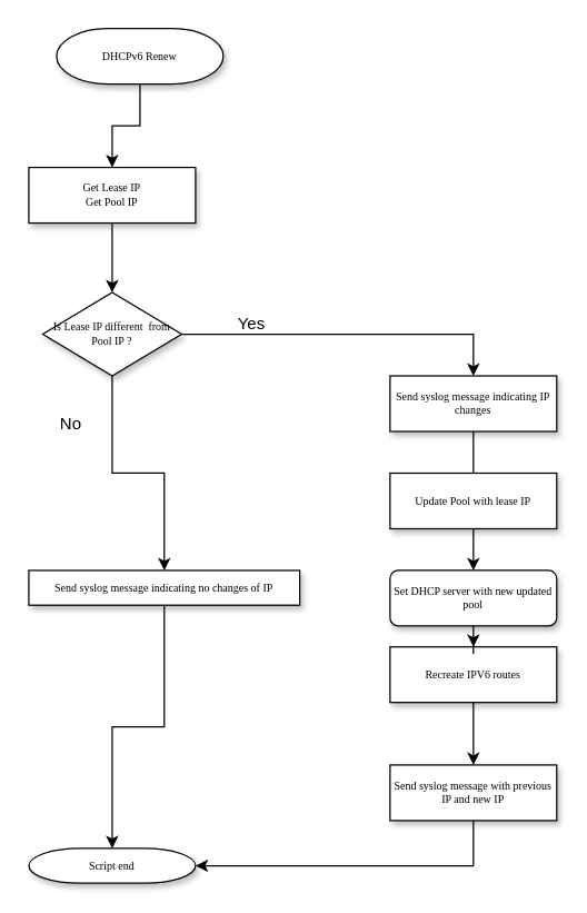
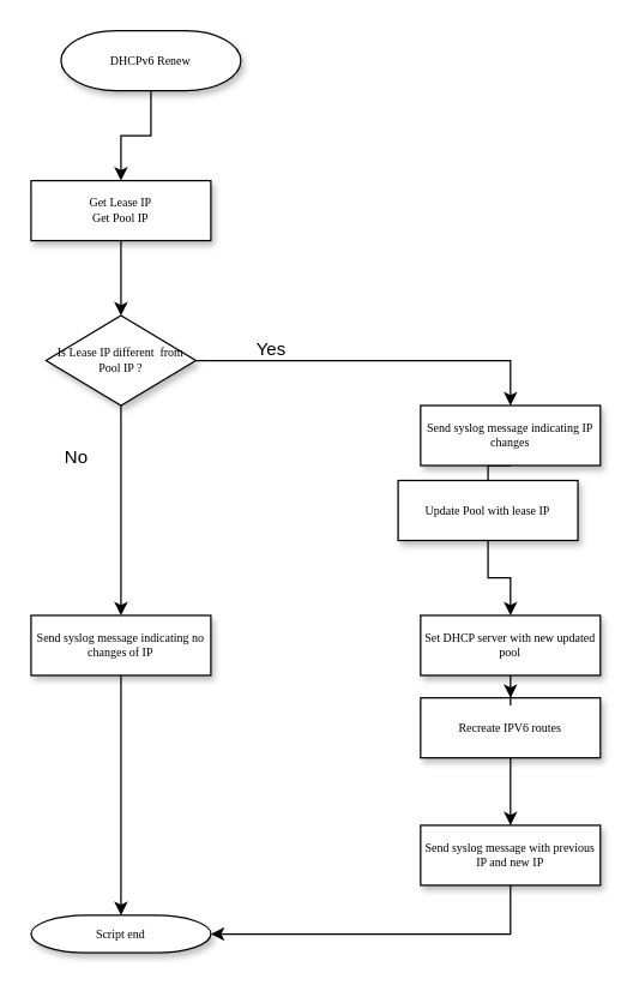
- <mxCell id="10" value="Update Pool with lease IP" style="whiteSpace=wrap;html=1;rounded=0;shadow=1;labelBackgroundColor=none;strokeWidth=1;fontFamily=Verdana;fontSize=8;align=center;" vertex="1" parent="1"><mxGeometry x="280" y="340" width="120" height="40" as="geometry" /></mxCell>
+ <mxCell id="10" value="Update Pool with lease IP" style="whiteSpace=wrap;html=1;rounded=0;shadow=1;labelBackgroundColor=none;strokeWidth=1;fontFamily=Verdana;fontSize=8;align=center;" vertex="1" parent="1"><mxGeometry x="265" y="320" width="120" height="40" as="geometry" /></mxCell>
- <mxCell id="21" value="Send syslog message indicating no changes of IP" style="whiteSpace=wrap;html=1;rounded=0;shadow=1;labelBackgroundColor=none;strokeWidth=1;fontFamily=Verdana;fontSize=8;align=center;" vertex="1" parent="1"><mxGeometry x="20" y="410" width="195" height="25" as="geometry" /></mxCell>
+ <mxCell id="21" value="Send syslog message indicating no changes of IP" style="whiteSpace=wrap;html=1;rounded=0;shadow=1;labelBackgroundColor=none;strokeWidth=1;fontFamily=Verdana;fontSize=8;align=center;" vertex="1" parent="1"><mxGeometry x="20" y="410" width="120" height="40" as="geometry" /></mxCell>
- <mxCell id="14" value="Set DHCP server with new updated pool" style="whiteSpace=wrap;html=1;shadow=1;labelBackgroundColor=none;strokeWidth=1;fontFamily=Verdana;fontSize=8;align=center;rounded=1;" vertex="1" parent="1"><mxGeometry x="280" y="410" width="120" height="40" as="geometry" /></mxCell>
+ <mxCell id="14" value="Set DHCP server with new updated pool" style="whiteSpace=wrap;html=1;rounded=0;shadow=1;labelBackgroundColor=none;strokeWidth=1;fontFamily=Verdana;fontSize=8;align=center;" vertex="1" parent="1"><mxGeometry x="280" y="410" width="120" height="40" as="geometry" /></mxCell>
